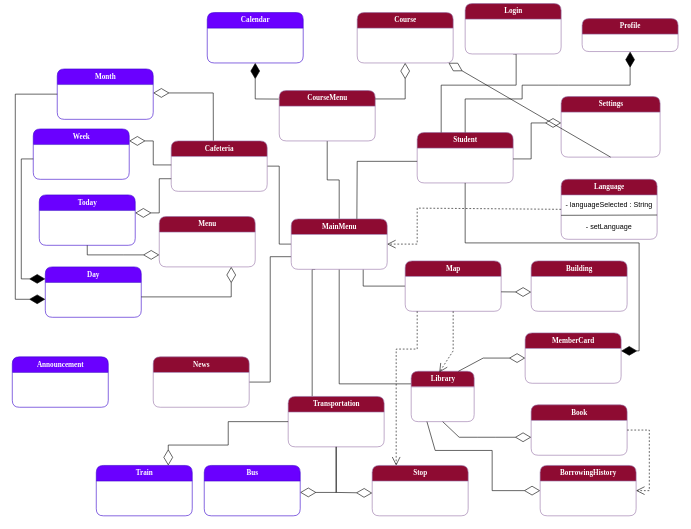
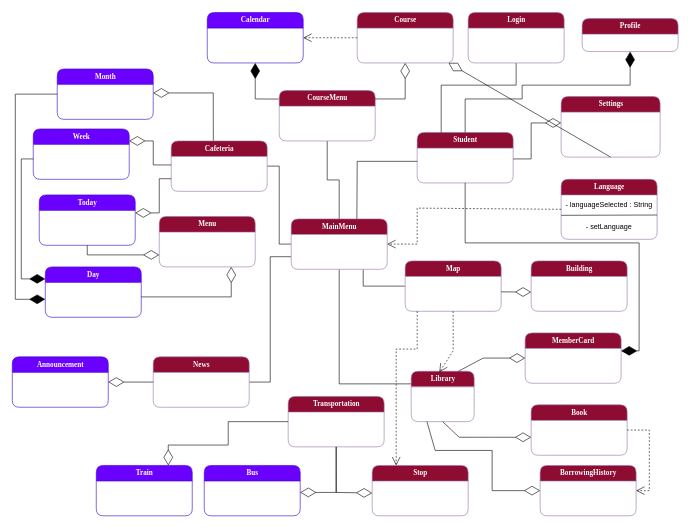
- <mxCell id="65" value="&lt;font color=&quot;#ffffff&quot;&gt;&lt;b&gt;Login&lt;/b&gt;&lt;/font&gt;" style="swimlane;html=1;fontStyle=0;childLayout=stackLayout;horizontal=1;startSize=26;fillColor=#8e0b32;horizontalStack=0;resizeParent=1;resizeLast=0;collapsible=1;marginBottom=0;swimlaneFillColor=#ffffff;align=center;rounded=1;shadow=0;comic=0;labelBackgroundColor=none;strokeWidth=1;fontFamily=Verdana;fontSize=12;strokeColor=#9673a6;" parent="1" vertex="1"><mxGeometry x="775" y="5" width="160" height="84" as="geometry" /></mxCell>
+ <mxCell id="65" value="&lt;font color=&quot;#ffffff&quot;&gt;&lt;b&gt;Login&lt;/b&gt;&lt;/font&gt;" style="swimlane;html=1;fontStyle=0;childLayout=stackLayout;horizontal=1;startSize=26;fillColor=#8e0b32;horizontalStack=0;resizeParent=1;resizeLast=0;collapsible=1;marginBottom=0;swimlaneFillColor=#ffffff;align=center;rounded=1;shadow=0;comic=0;labelBackgroundColor=none;strokeWidth=1;fontFamily=Verdana;fontSize=12;strokeColor=#9673a6;" parent="1" vertex="1"><mxGeometry x="780" y="20" width="160" height="84" as="geometry" /></mxCell>
+ <mxCell id="37" value="" style="endArrow=open;endSize=12;dashed=1;html=1;rounded=0;exitX=0;exitY=0.5;exitDx=0;exitDy=0;entryX=1;entryY=0.5;entryDx=0;entryDy=0;" parent="1" source="19" target="20" edge="1"><mxGeometry width="160" relative="1" as="geometry"><mxPoint x="475" y="114" as="sourcePoint" /><mxPoint x="635" y="114" as="targetPoint" /></mxGeometry></mxCell>
- <mxCell id="7" style="edgeStyle=orthogonalEdgeStyle;rounded=0;orthogonalLoop=1;jettySize=auto;html=1;exitX=0.25;exitY=1;exitDx=0;exitDy=0;entryX=0.25;entryY=0;entryDx=0;entryDy=0;endArrow=none;endFill=0;" parent="1" source="10" target="13" edge="1"><mxGeometry relative="1" as="geometry"><mxPoint x="540" y="591" as="targetPoint" /><Array as="points"><mxPoint x="520" y="448" /></Array></mxGeometry></mxCell>
+ <mxCell id="47" value="" style="endArrow=diamondThin;endFill=0;endSize=24;html=1;rounded=0;entryX=1;entryY=0.5;entryDx=0;entryDy=0;exitX=0;exitY=0.5;exitDx=0;exitDy=0;" parent="1" source="17" target="18" edge="1"><mxGeometry width="160" relative="1" as="geometry"><mxPoint x="354.94" y="632" as="sourcePoint" /><mxPoint x="194.94" y="572" as="targetPoint" /><Array as="points" /></mxGeometry></mxCell>
